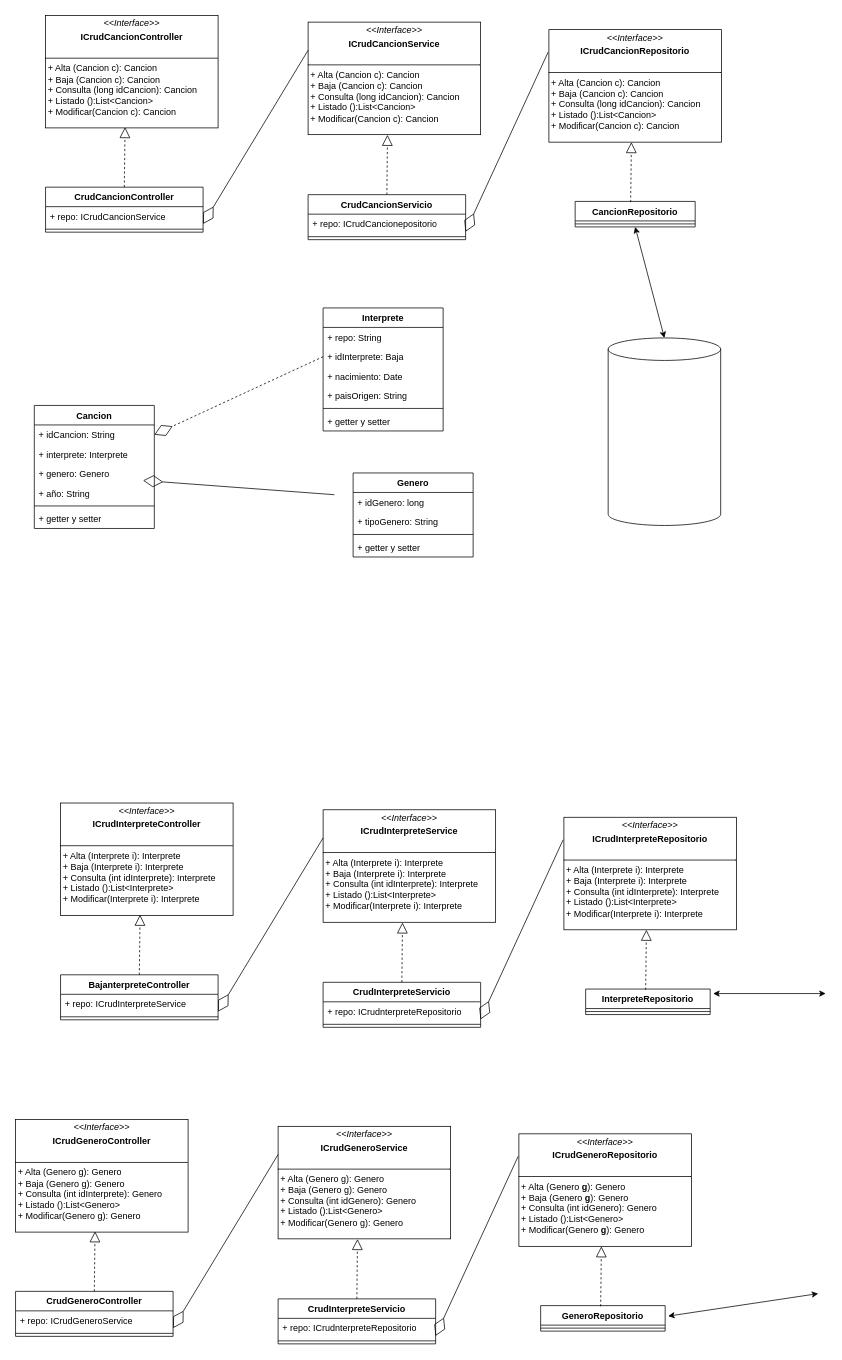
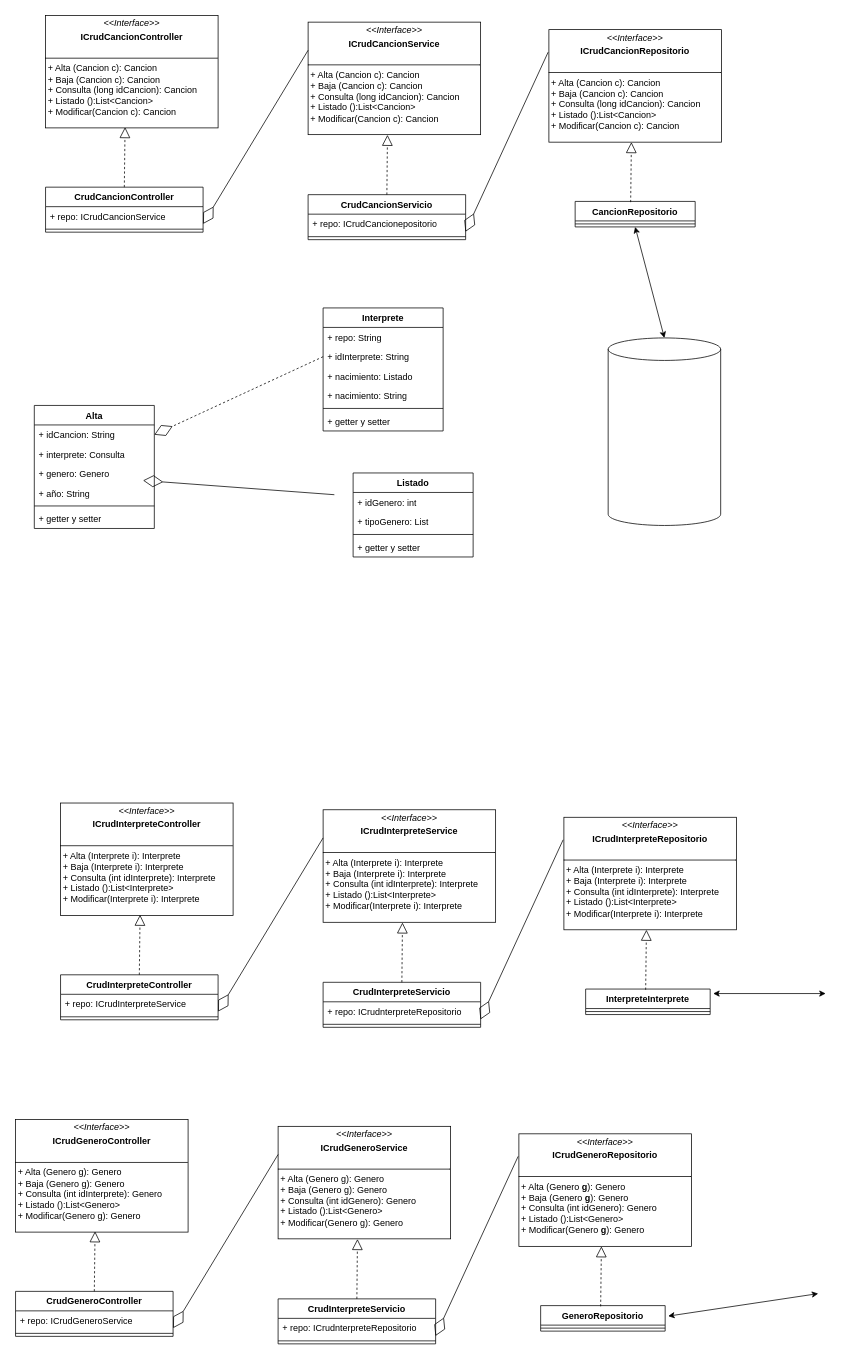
- <mxCell id="36" value="+ idInterprete: Baja" style="text;strokeColor=none;fillColor=none;align=left;verticalAlign=top;spacingLeft=4;spacingRight=4;overflow=hidden;rotatable=0;points=[[0,0.5],[1,0.5]];portConstraint=eastwest;whiteSpace=wrap;html=1;" parent="34" vertex="1"><mxGeometry y="52" width="160" height="26" as="geometry" /></mxCell>
+ <mxCell id="36" value="+ idInterprete: String" style="text;strokeColor=none;fillColor=none;align=left;verticalAlign=top;spacingLeft=4;spacingRight=4;overflow=hidden;rotatable=0;points=[[0,0.5],[1,0.5]];portConstraint=eastwest;whiteSpace=wrap;html=1;" parent="34" vertex="1"><mxGeometry y="52" width="160" height="26" as="geometry" /></mxCell>
- <mxCell id="37" value="+ nacimiento: Date" style="text;strokeColor=none;fillColor=none;align=left;verticalAlign=top;spacingLeft=4;spacingRight=4;overflow=hidden;rotatable=0;points=[[0,0.5],[1,0.5]];portConstraint=eastwest;whiteSpace=wrap;html=1;" parent="34" vertex="1"><mxGeometry y="78" width="160" height="26" as="geometry" /></mxCell>
+ <mxCell id="37" value="+ nacimiento: Listado" style="text;strokeColor=none;fillColor=none;align=left;verticalAlign=top;spacingLeft=4;spacingRight=4;overflow=hidden;rotatable=0;points=[[0,0.5],[1,0.5]];portConstraint=eastwest;whiteSpace=wrap;html=1;" parent="34" vertex="1"><mxGeometry y="78" width="160" height="26" as="geometry" /></mxCell>
- <mxCell id="38" value="+ paisOrigen: String" style="text;strokeColor=none;fillColor=none;align=left;verticalAlign=top;spacingLeft=4;spacingRight=4;overflow=hidden;rotatable=0;points=[[0,0.5],[1,0.5]];portConstraint=eastwest;whiteSpace=wrap;html=1;" parent="34" vertex="1"><mxGeometry y="104" width="160" height="26" as="geometry" /></mxCell>
+ <mxCell id="38" value="+ nacimiento: String" style="text;strokeColor=none;fillColor=none;align=left;verticalAlign=top;spacingLeft=4;spacingRight=4;overflow=hidden;rotatable=0;points=[[0,0.5],[1,0.5]];portConstraint=eastwest;whiteSpace=wrap;html=1;" parent="34" vertex="1"><mxGeometry y="104" width="160" height="26" as="geometry" /></mxCell>
- <mxCell id="46" value="&lt;div&gt;Cancion&lt;/div&gt;&lt;div&gt;&lt;br&gt;&lt;/div&gt;" style="swimlane;fontStyle=1;align=center;verticalAlign=top;childLayout=stackLayout;horizontal=1;startSize=26;horizontalStack=0;resizeParent=1;resizeParentMax=0;resizeLast=0;collapsible=1;marginBottom=0;whiteSpace=wrap;html=1;" parent="1" vertex="1"><mxGeometry x="45" y="540" width="160" height="164" as="geometry" /></mxCell>
+ <mxCell id="46" value="&lt;div&gt;Alta&lt;/div&gt;&lt;div&gt;&lt;br&gt;&lt;/div&gt;" style="swimlane;fontStyle=1;align=center;verticalAlign=top;childLayout=stackLayout;horizontal=1;startSize=26;horizontalStack=0;resizeParent=1;resizeParentMax=0;resizeLast=0;collapsible=1;marginBottom=0;whiteSpace=wrap;html=1;" parent="1" vertex="1"><mxGeometry x="45" y="540" width="160" height="164" as="geometry" /></mxCell>
- <mxCell id="48" value="+ interprete: Interprete" style="text;strokeColor=none;fillColor=none;align=left;verticalAlign=top;spacingLeft=4;spacingRight=4;overflow=hidden;rotatable=0;points=[[0,0.5],[1,0.5]];portConstraint=eastwest;whiteSpace=wrap;html=1;" parent="46" vertex="1"><mxGeometry y="52" width="160" height="26" as="geometry" /></mxCell>
+ <mxCell id="48" value="+ interprete: Consulta" style="text;strokeColor=none;fillColor=none;align=left;verticalAlign=top;spacingLeft=4;spacingRight=4;overflow=hidden;rotatable=0;points=[[0,0.5],[1,0.5]];portConstraint=eastwest;whiteSpace=wrap;html=1;" parent="46" vertex="1"><mxGeometry y="52" width="160" height="26" as="geometry" /></mxCell>
- <mxCell id="41" value="&lt;div&gt;Genero&lt;/div&gt;&lt;div&gt;&lt;br&gt;&lt;/div&gt;" style="swimlane;fontStyle=1;align=center;verticalAlign=top;childLayout=stackLayout;horizontal=1;startSize=26;horizontalStack=0;resizeParent=1;resizeParentMax=0;resizeLast=0;collapsible=1;marginBottom=0;whiteSpace=wrap;html=1;" parent="1" vertex="1"><mxGeometry x="470" y="630" width="160" height="112" as="geometry" /></mxCell>
+ <mxCell id="41" value="&lt;div&gt;Listado&lt;/div&gt;&lt;div&gt;&lt;br&gt;&lt;/div&gt;" style="swimlane;fontStyle=1;align=center;verticalAlign=top;childLayout=stackLayout;horizontal=1;startSize=26;horizontalStack=0;resizeParent=1;resizeParentMax=0;resizeLast=0;collapsible=1;marginBottom=0;whiteSpace=wrap;html=1;" parent="1" vertex="1"><mxGeometry x="470" y="630" width="160" height="112" as="geometry" /></mxCell>
- <mxCell id="42" value="+ idGenero: long" style="text;strokeColor=none;fillColor=none;align=left;verticalAlign=top;spacingLeft=4;spacingRight=4;overflow=hidden;rotatable=0;points=[[0,0.5],[1,0.5]];portConstraint=eastwest;whiteSpace=wrap;html=1;" parent="41" vertex="1"><mxGeometry y="26" width="160" height="26" as="geometry" /></mxCell>
+ <mxCell id="42" value="+ idGenero: int" style="text;strokeColor=none;fillColor=none;align=left;verticalAlign=top;spacingLeft=4;spacingRight=4;overflow=hidden;rotatable=0;points=[[0,0.5],[1,0.5]];portConstraint=eastwest;whiteSpace=wrap;html=1;" parent="41" vertex="1"><mxGeometry y="26" width="160" height="26" as="geometry" /></mxCell>
- <mxCell id="43" value="+ tipoGenero: String" style="text;strokeColor=none;fillColor=none;align=left;verticalAlign=top;spacingLeft=4;spacingRight=4;overflow=hidden;rotatable=0;points=[[0,0.5],[1,0.5]];portConstraint=eastwest;whiteSpace=wrap;html=1;" parent="41" vertex="1"><mxGeometry y="52" width="160" height="26" as="geometry" /></mxCell>
+ <mxCell id="43" value="+ tipoGenero: List" style="text;strokeColor=none;fillColor=none;align=left;verticalAlign=top;spacingLeft=4;spacingRight=4;overflow=hidden;rotatable=0;points=[[0,0.5],[1,0.5]];portConstraint=eastwest;whiteSpace=wrap;html=1;" parent="41" vertex="1"><mxGeometry y="52" width="160" height="26" as="geometry" /></mxCell>
- <mxCell id="13" value="&lt;b&gt;Baja&lt;/b&gt;&lt;b&gt;nterprete&lt;/b&gt;&lt;b&gt;Controller&lt;/b&gt;" style="swimlane;fontStyle=1;align=center;verticalAlign=top;childLayout=stackLayout;horizontal=1;startSize=26;horizontalStack=0;resizeParent=1;resizeParentMax=0;resizeLast=0;collapsible=1;marginBottom=0;whiteSpace=wrap;html=1;" parent="1" vertex="1"><mxGeometry x="80" y="1299" width="210" height="60" as="geometry" /></mxCell>
+ <mxCell id="13" value="&lt;b&gt;CrudI&lt;/b&gt;&lt;b&gt;nterprete&lt;/b&gt;&lt;b&gt;Controller&lt;/b&gt;" style="swimlane;fontStyle=1;align=center;verticalAlign=top;childLayout=stackLayout;horizontal=1;startSize=26;horizontalStack=0;resizeParent=1;resizeParentMax=0;resizeLast=0;collapsible=1;marginBottom=0;whiteSpace=wrap;html=1;" parent="1" vertex="1"><mxGeometry x="80" y="1299" width="210" height="60" as="geometry" /></mxCell>
- <mxCell id="2" value="&lt;b&gt;Interprete&lt;/b&gt;Repositorio" style="swimlane;fontStyle=1;align=center;verticalAlign=top;childLayout=stackLayout;horizontal=1;startSize=26;horizontalStack=0;resizeParent=1;resizeParentMax=0;resizeLast=0;collapsible=1;marginBottom=0;whiteSpace=wrap;html=1;" parent="1" vertex="1"><mxGeometry x="780" y="1318" width="166" height="34" as="geometry" /></mxCell>
+ <mxCell id="2" value="&lt;b&gt;Interprete&lt;/b&gt;Interprete" style="swimlane;fontStyle=1;align=center;verticalAlign=top;childLayout=stackLayout;horizontal=1;startSize=26;horizontalStack=0;resizeParent=1;resizeParentMax=0;resizeLast=0;collapsible=1;marginBottom=0;whiteSpace=wrap;html=1;" parent="1" vertex="1"><mxGeometry x="780" y="1318" width="166" height="34" as="geometry" /></mxCell>
